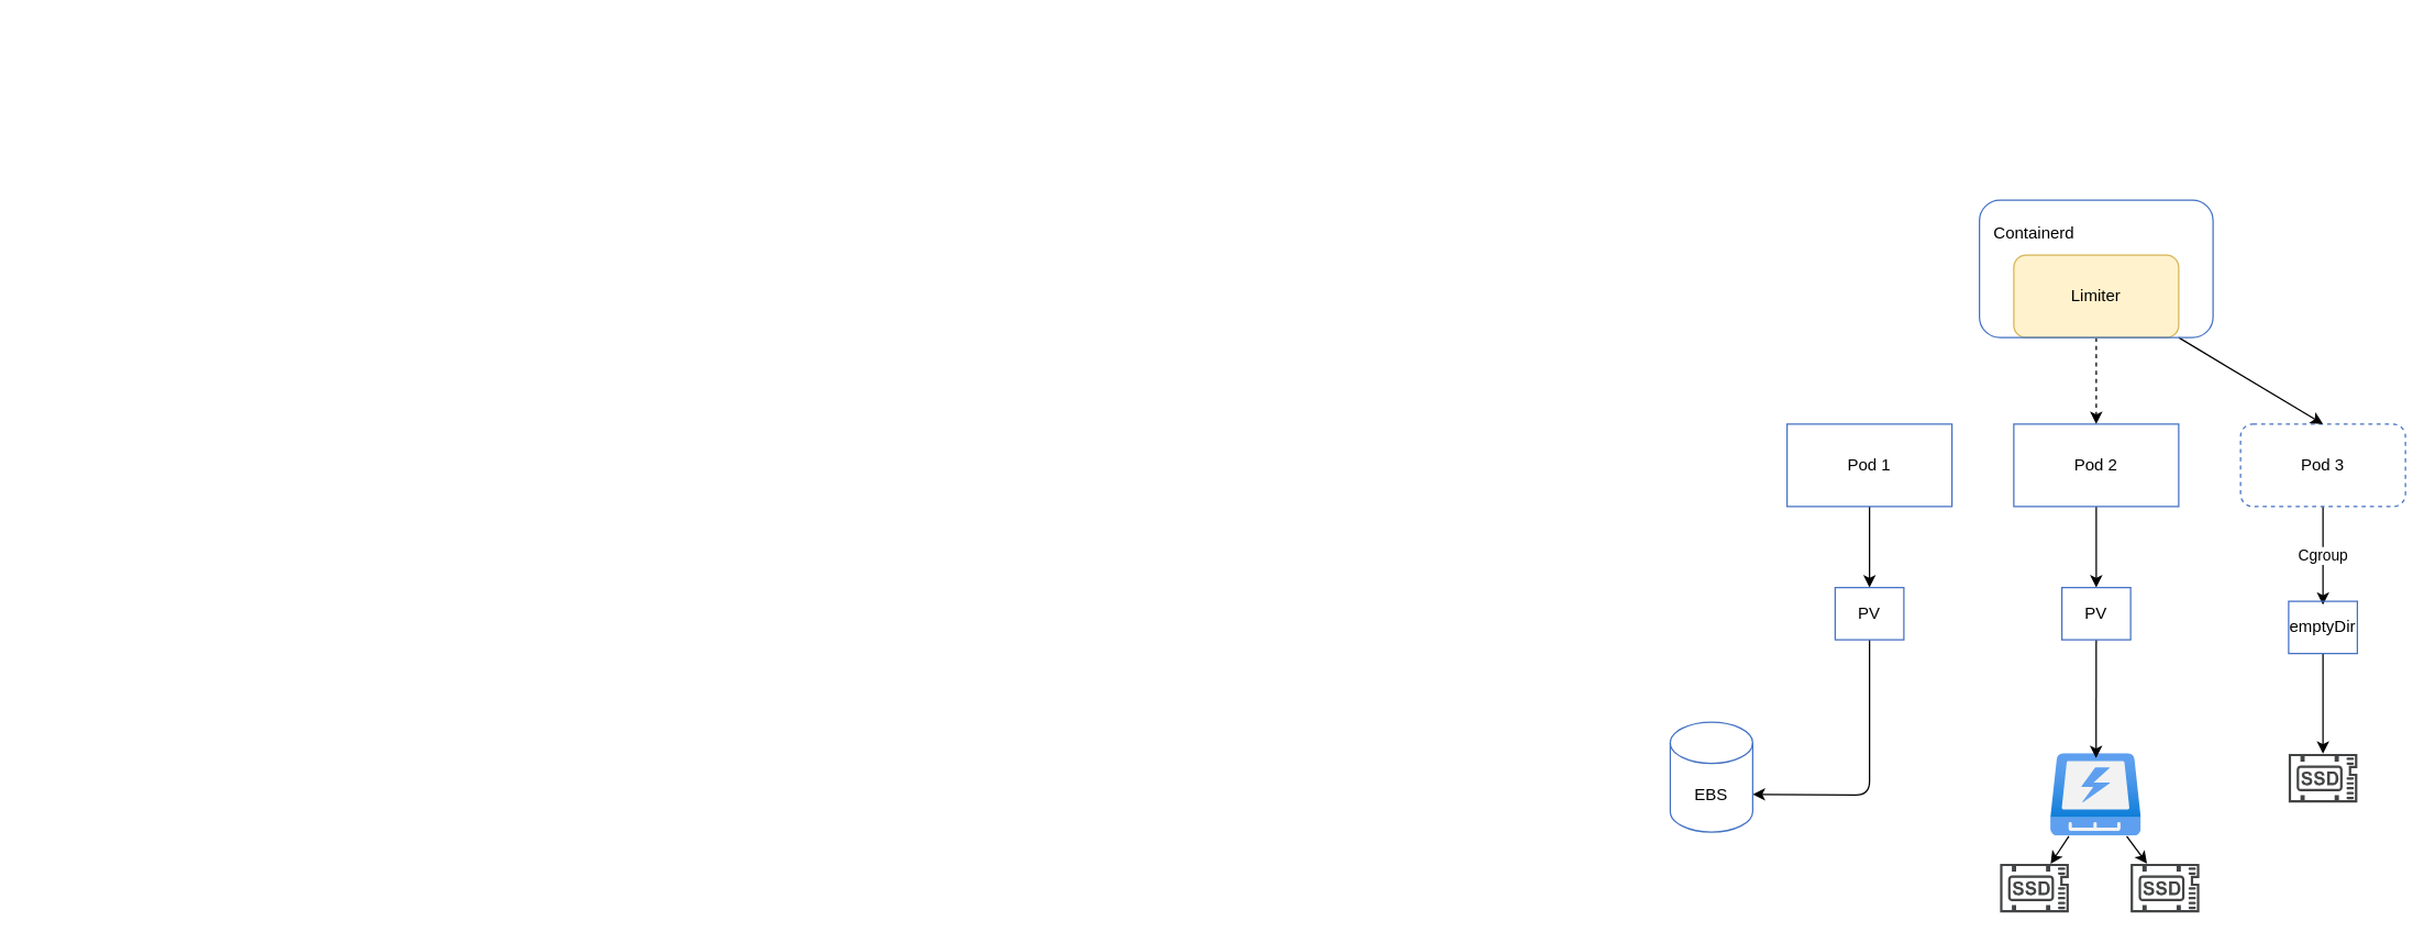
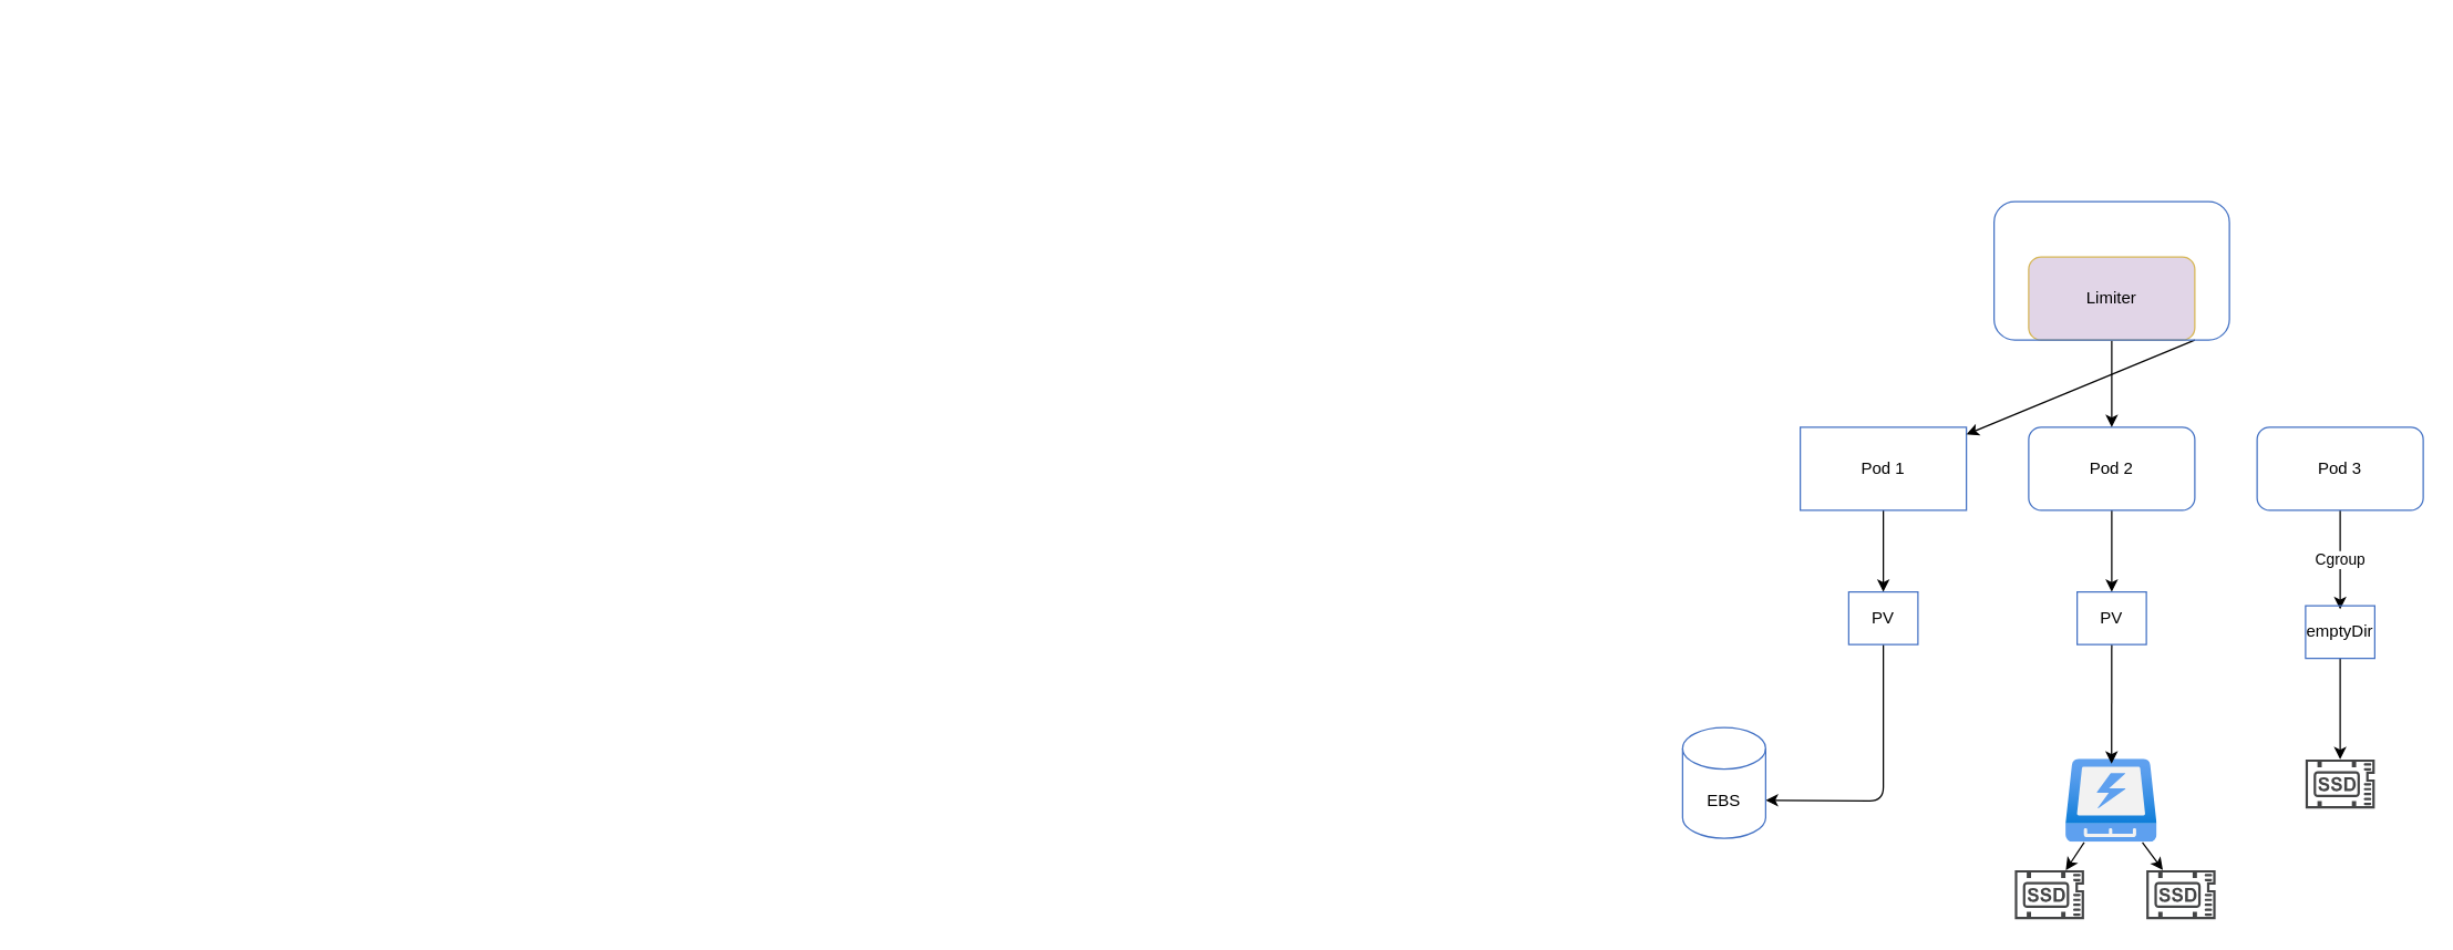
- <mxCell id="14" value="Containerd" style="text;html=1;strokeColor=none;fillColor=none;align=center;verticalAlign=middle;whiteSpace=wrap;rounded=0;" parent="1" vertex="1"><mxGeometry x="1450" y="154" width="60" height="30" as="geometry" /></mxCell>
- <mxCell id="12" value="Limiter" style="rounded=1;whiteSpace=wrap;html=1;strokeColor=#d6b656;fillColor=#fff2cc;" parent="1" vertex="1"><mxGeometry x="1465" y="185" width="120" height="60" as="geometry" /></mxCell>
+ <mxCell id="12" value="Limiter" style="rounded=1;whiteSpace=wrap;html=1;strokeColor=#d6b656;fillColor=#e1d5e7;" parent="1" vertex="1"><mxGeometry x="1465" y="185" width="120" height="60" as="geometry" /></mxCell>
- <mxCell id="10" style="edgeStyle=none;html=1;dashed=1;" parent="1" source="12" target="7" edge="1"><mxGeometry relative="1" as="geometry" /></mxCell>
+ <mxCell id="10" style="edgeStyle=none;html=1;" parent="1" source="12" target="7" edge="1"><mxGeometry relative="1" as="geometry" /></mxCell>
- <mxCell id="11" style="edgeStyle=none;html=1;exitX=1;exitY=1;exitDx=0;exitDy=0;entryX=0.5;entryY=0;entryDx=0;entryDy=0;" parent="1" source="12" target="9" edge="1"><mxGeometry relative="1" as="geometry" /></mxCell>
+ <mxCell id="11" style="edgeStyle=none;html=1;exitX=1;exitY=1;exitDx=0;exitDy=0;" parent="1" source="12" target="5" edge="1"><mxGeometry relative="1" as="geometry" /></mxCell>
- <mxCell id="7" value="Pod 2" style="whiteSpace=wrap;html=1;strokeColor=#4472C4;fillColor=default;rounded=0;" parent="1" vertex="1"><mxGeometry x="1465" y="308" width="120" height="60" as="geometry" /></mxCell>
+ <mxCell id="7" value="Pod 2" style="rounded=1;whiteSpace=wrap;html=1;strokeColor=#4472C4;fillColor=default;" parent="1" vertex="1"><mxGeometry x="1465" y="308" width="120" height="60" as="geometry" /></mxCell>
- <mxCell id="9" value="Pod 3" style="rounded=1;whiteSpace=wrap;html=1;strokeColor=#4472C4;fillColor=default;dashed=1;" parent="1" vertex="1"><mxGeometry x="1630" y="308" width="120" height="60" as="geometry" /></mxCell>
+ <mxCell id="9" value="Pod 3" style="rounded=1;whiteSpace=wrap;html=1;strokeColor=#4472C4;fillColor=default;" parent="1" vertex="1"><mxGeometry x="1630" y="308" width="120" height="60" as="geometry" /></mxCell>
